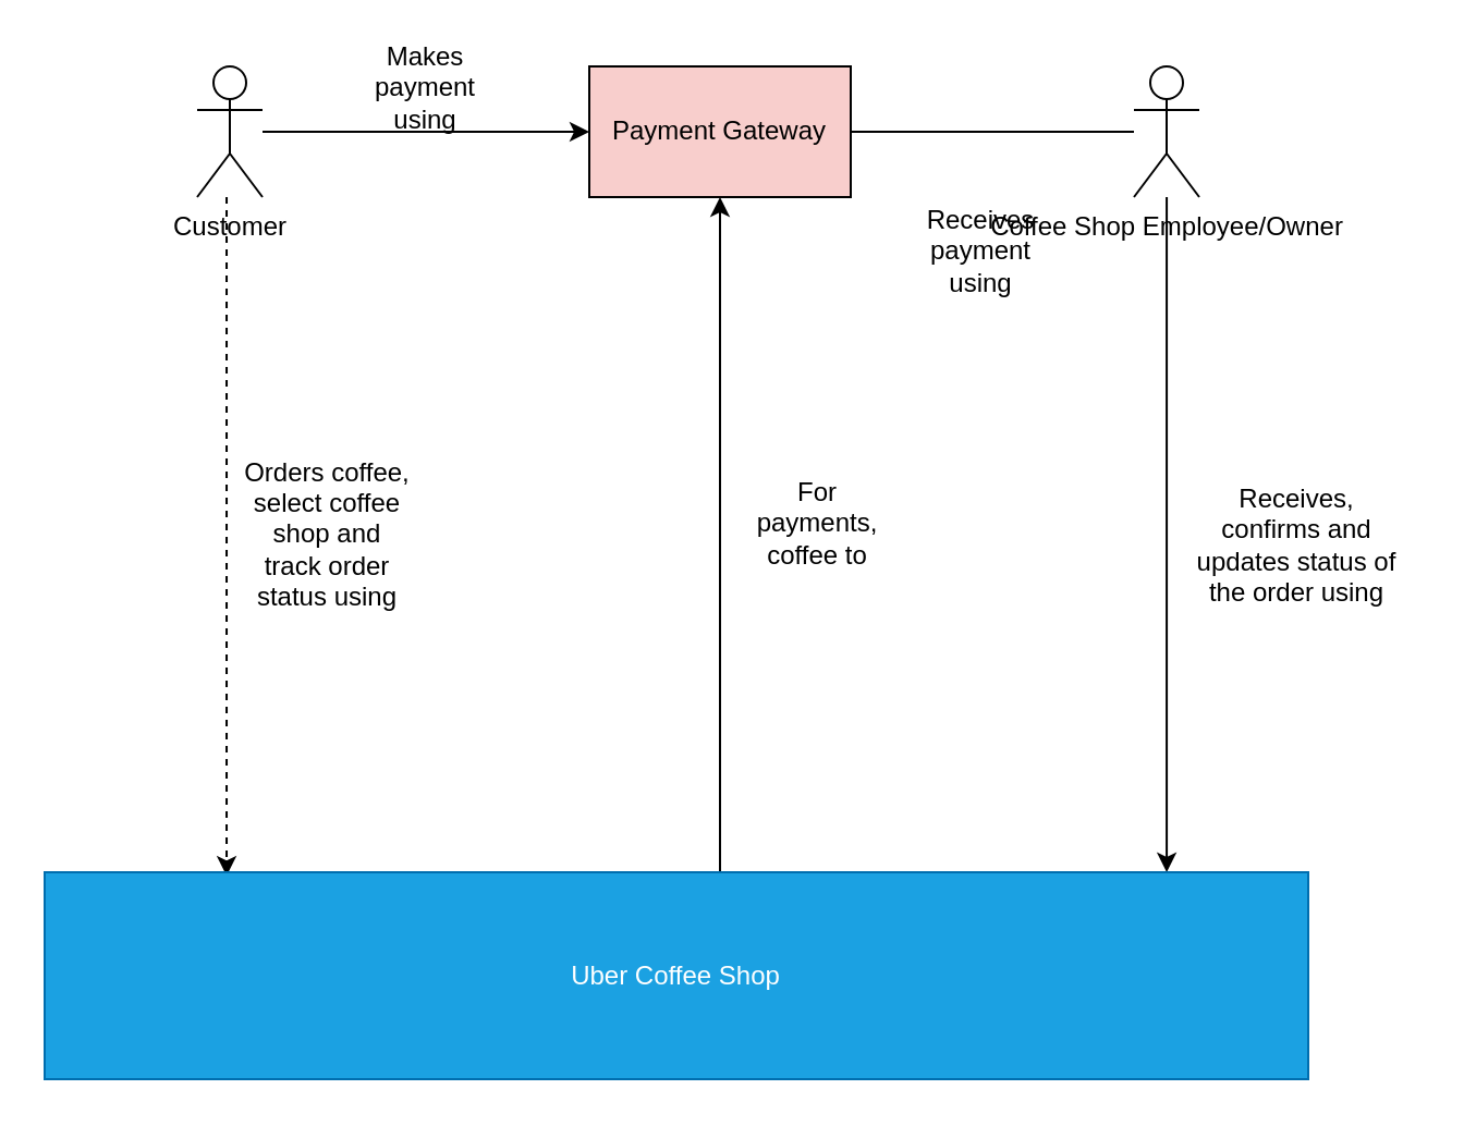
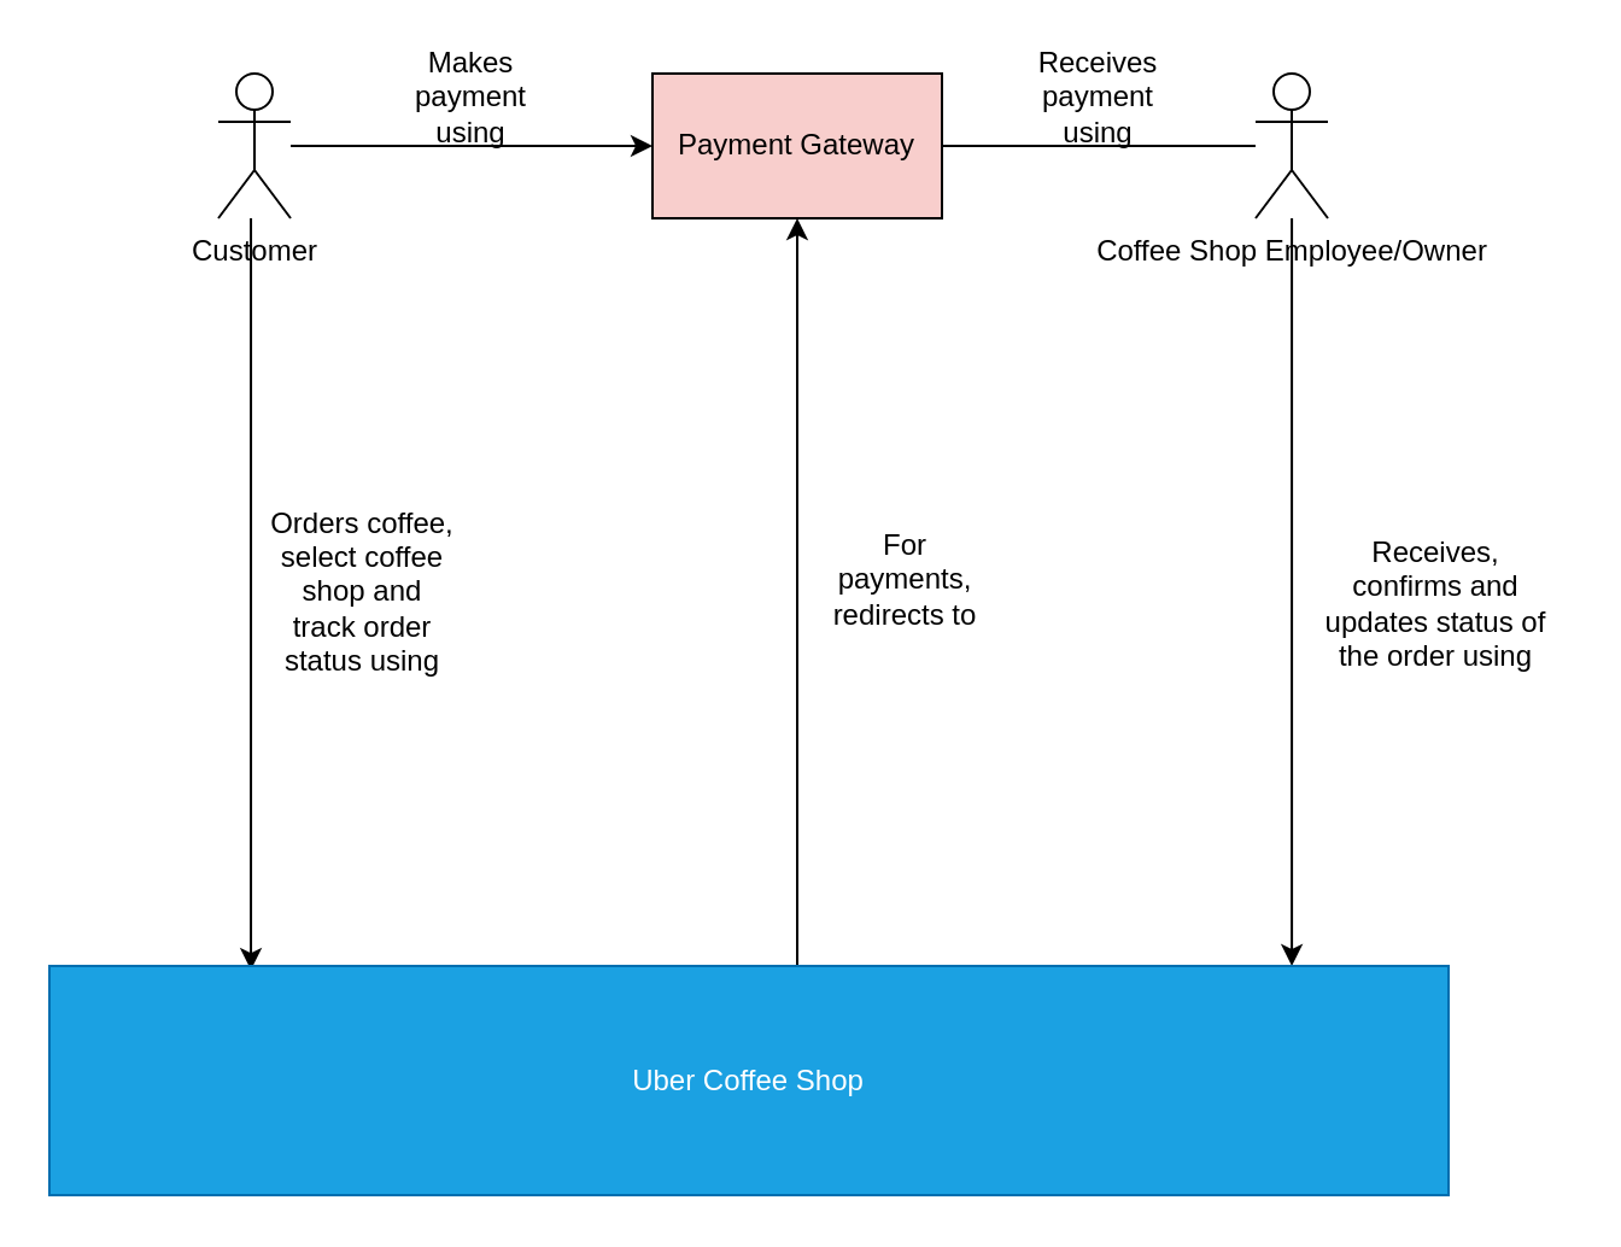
- <mxCell id="13" value="Receives payment using" style="text;html=1;strokeColor=none;fillColor=none;align=center;verticalAlign=middle;whiteSpace=wrap;rounded=0;" vertex="1" parent="1"><mxGeometry x="425" y="95" width="50" height="40" as="geometry" /></mxCell>
+ <mxCell id="13" value="Receives payment using" style="text;html=1;strokeColor=none;fillColor=none;align=center;verticalAlign=middle;whiteSpace=wrap;rounded=0;" vertex="1" parent="1"><mxGeometry x="430" y="20" width="50" height="40" as="geometry" /></mxCell>
- <mxCell id="15" value="For payments, coffee to" style="text;html=1;strokeColor=none;fillColor=none;align=center;verticalAlign=middle;whiteSpace=wrap;rounded=0;" vertex="1" parent="1"><mxGeometry x="340" y="220" width="70" height="40" as="geometry" /></mxCell>
+ <mxCell id="15" value="For payments, redirects to" style="text;html=1;strokeColor=none;fillColor=none;align=center;verticalAlign=middle;whiteSpace=wrap;rounded=0;" vertex="1" parent="1"><mxGeometry x="340" y="220" width="70" height="40" as="geometry" /></mxCell>
- <mxCell id="2" style="edgeStyle=orthogonalEdgeStyle;rounded=0;orthogonalLoop=1;jettySize=auto;html=1;entryX=0.144;entryY=0.017;entryDx=0;entryDy=0;entryPerimeter=0;dashed=1;" edge="1" parent="1" source="4" target="9"><mxGeometry relative="1" as="geometry"><Array as="points"><mxPoint x="104" y="60" /></Array></mxGeometry></mxCell>
+ <mxCell id="2" style="edgeStyle=orthogonalEdgeStyle;rounded=0;orthogonalLoop=1;jettySize=auto;html=1;entryX=0.144;entryY=0.017;entryDx=0;entryDy=0;entryPerimeter=0;" edge="1" parent="1" source="4" target="9"><mxGeometry relative="1" as="geometry"><Array as="points"><mxPoint x="104" y="60" /></Array></mxGeometry></mxCell>
